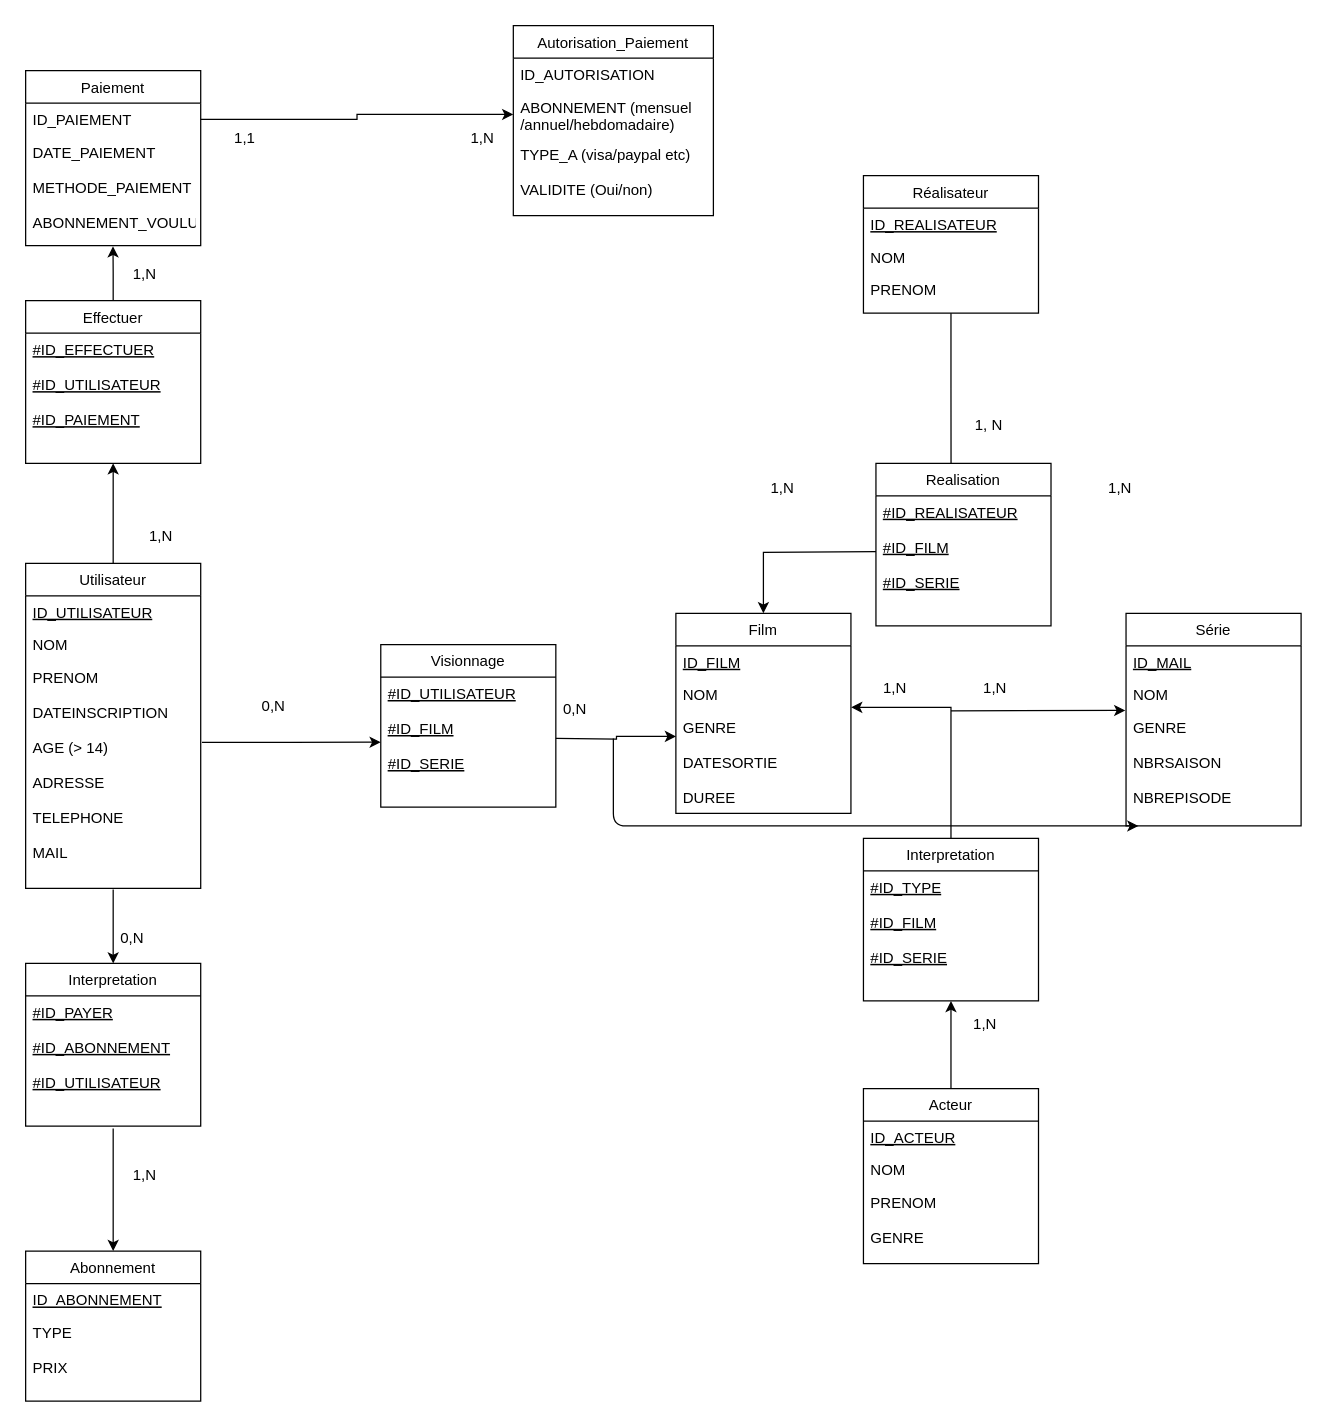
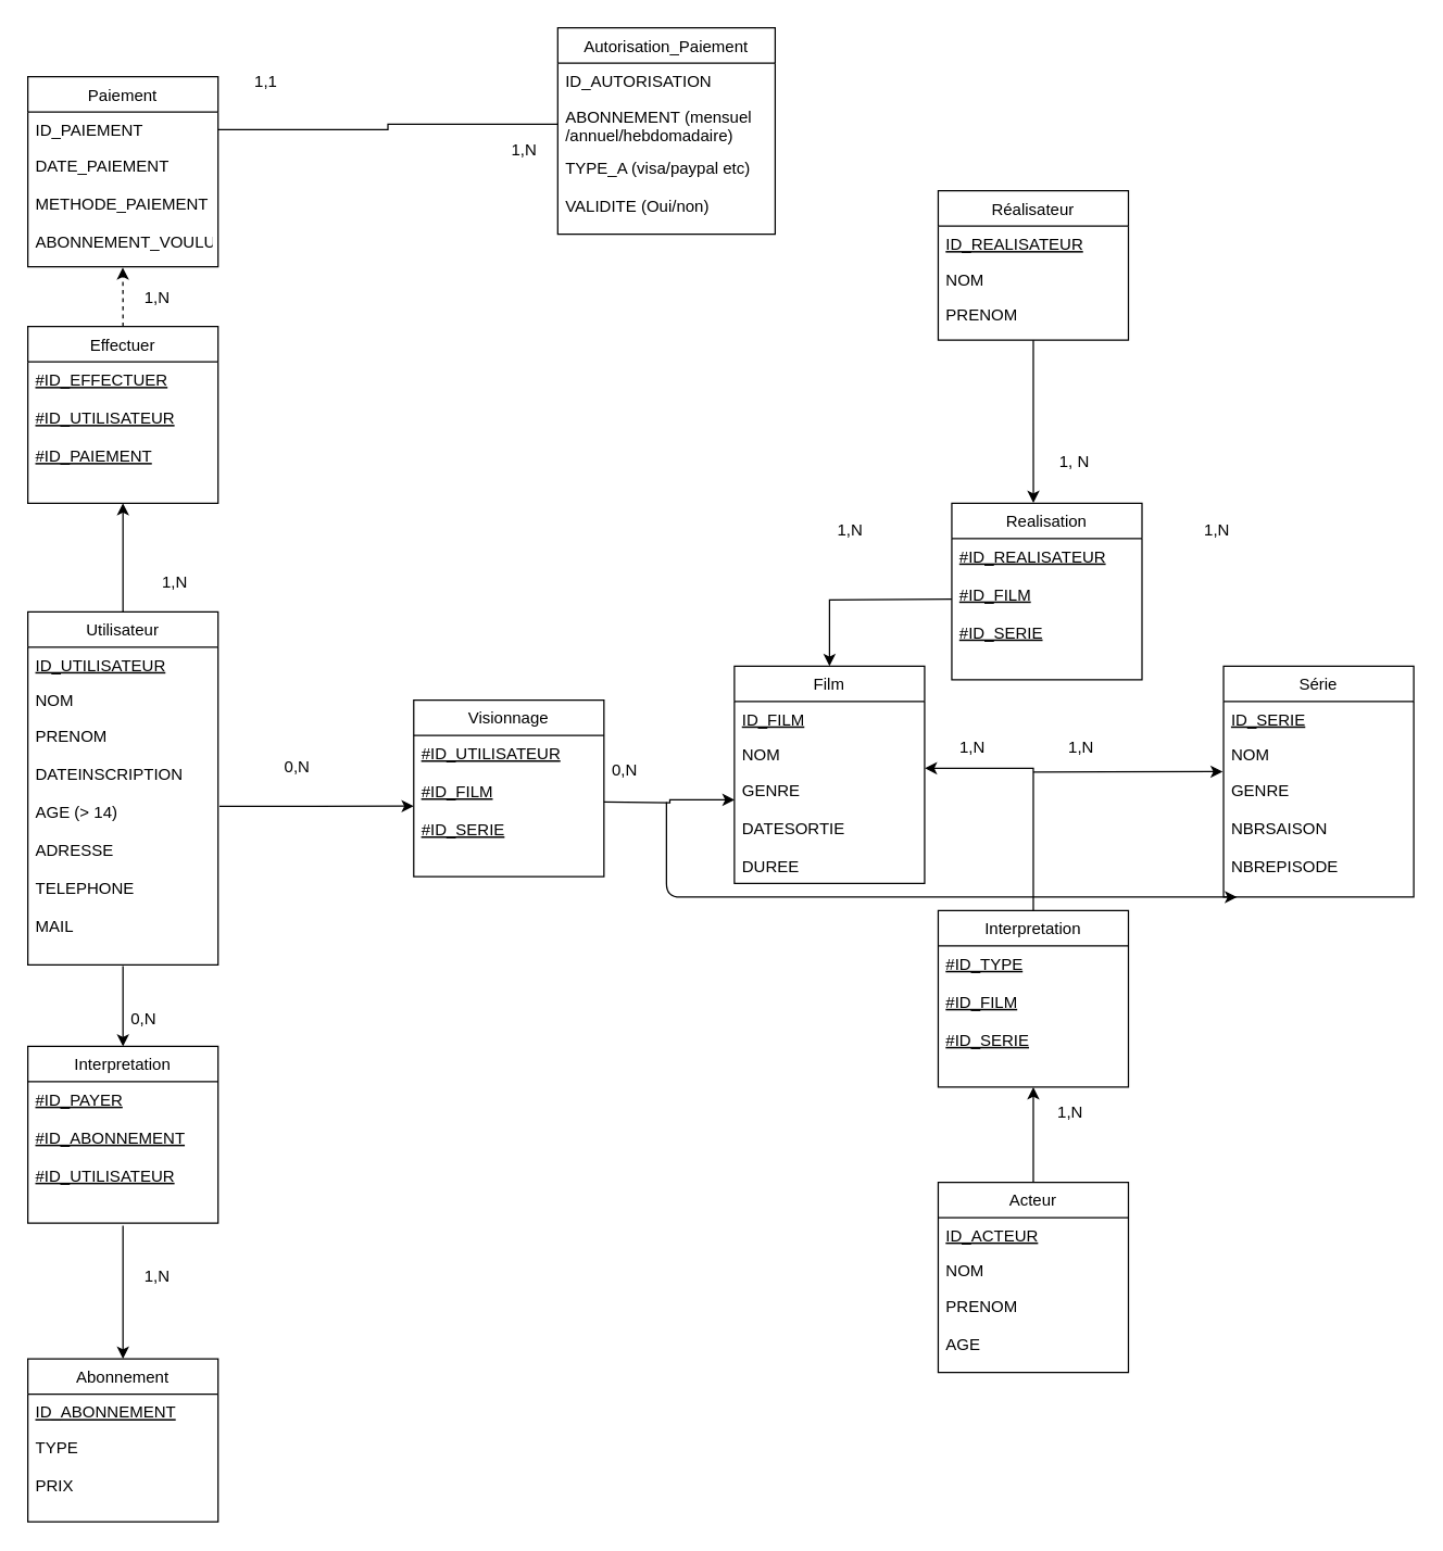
- <mxCell id="53" style="edgeStyle=orthogonalEdgeStyle;rounded=0;orthogonalLoop=1;jettySize=auto;html=1;entryX=0;entryY=0.5;entryDx=0;entryDy=0;" edge="1" parent="1" source="46" target="43"><mxGeometry relative="1" as="geometry" /></mxCell>
+ <mxCell id="53" style="edgeStyle=orthogonalEdgeStyle;rounded=0;orthogonalLoop=1;jettySize=auto;html=1;entryX=0;entryY=0.5;entryDx=0;entryDy=0;endArrow=none;" edge="1" parent="1" source="46" target="43"><mxGeometry relative="1" as="geometry" /></mxCell>
- <mxCell id="49" value="1,1" style="text;html=1;align=center;verticalAlign=middle;resizable=0;points=[];autosize=1;" parent="1" vertex="1"><mxGeometry x="180" y="100" width="30" height="20" as="geometry" /></mxCell>
+ <mxCell id="49" value="1,1" style="text;html=1;align=center;verticalAlign=middle;resizable=0;points=[];autosize=1;" parent="1" vertex="1"><mxGeometry x="180" y="50" width="30" height="20" as="geometry" /></mxCell>
- <mxCell id="50" style="edgeStyle=orthogonalEdgeStyle;rounded=0;orthogonalLoop=1;jettySize=auto;html=1;entryX=0.499;entryY=1.005;entryDx=0;entryDy=0;entryPerimeter=0;" edge="1" parent="1" source="51" target="47"><mxGeometry relative="1" as="geometry" /></mxCell>
+ <mxCell id="50" style="edgeStyle=orthogonalEdgeStyle;rounded=0;orthogonalLoop=1;jettySize=auto;html=1;entryX=0.499;entryY=1.005;entryDx=0;entryDy=0;entryPerimeter=0;dashed=1;" edge="1" parent="1" source="51" target="47"><mxGeometry relative="1" as="geometry" /></mxCell>
- <mxCell id="2" style="edgeStyle=orthogonalEdgeStyle;rounded=0;orthogonalLoop=1;jettySize=auto;html=1;entryX=0.429;entryY=-0.001;entryDx=0;entryDy=0;entryPerimeter=0;endArrow=none;" edge="1" parent="1" source="3" target="63"><mxGeometry relative="1" as="geometry" /></mxCell>
+ <mxCell id="2" style="edgeStyle=orthogonalEdgeStyle;rounded=0;orthogonalLoop=1;jettySize=auto;html=1;entryX=0.429;entryY=-0.001;entryDx=0;entryDy=0;entryPerimeter=0;" edge="1" parent="1" source="3" target="63"><mxGeometry relative="1" as="geometry" /></mxCell>
- <mxCell id="8" value="ID_MAIL" style="text;strokeColor=none;fillColor=none;align=left;verticalAlign=top;spacingLeft=4;spacingRight=4;overflow=hidden;rotatable=0;points=[[0,0.5],[1,0.5]];portConstraint=eastwest;fontStyle=4" parent="7" vertex="1"><mxGeometry y="26" width="140" height="26" as="geometry" /></mxCell>
+ <mxCell id="8" value="ID_SERIE" style="text;strokeColor=none;fillColor=none;align=left;verticalAlign=top;spacingLeft=4;spacingRight=4;overflow=hidden;rotatable=0;points=[[0,0.5],[1,0.5]];portConstraint=eastwest;fontStyle=4" parent="7" vertex="1"><mxGeometry y="26" width="140" height="26" as="geometry" /></mxCell>
- <mxCell id="15" value="PRENOM&#10;&#10;GENRE&#10;&#10;&#10;" style="text;strokeColor=none;fillColor=none;align=left;verticalAlign=top;spacingLeft=4;spacingRight=4;overflow=hidden;rotatable=0;points=[[0,0.5],[1,0.5]];portConstraint=eastwest;" parent="12" vertex="1"><mxGeometry y="78" width="140" height="62" as="geometry" /></mxCell>
+ <mxCell id="15" value="PRENOM&#10;&#10;AGE&#10;&#10;&#10;" style="text;strokeColor=none;fillColor=none;align=left;verticalAlign=top;spacingLeft=4;spacingRight=4;overflow=hidden;rotatable=0;points=[[0,0.5],[1,0.5]];portConstraint=eastwest;" parent="12" vertex="1"><mxGeometry y="78" width="140" height="62" as="geometry" /></mxCell>
